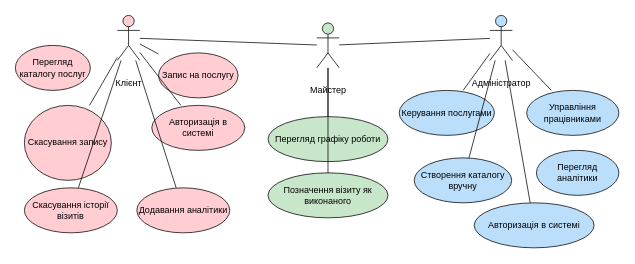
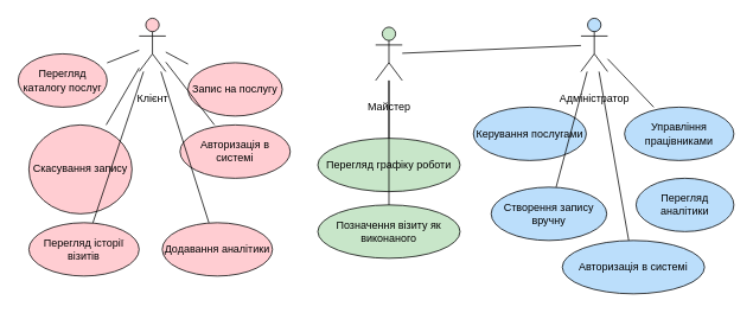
- <mxCell id="4" style="endArrow=none;fillColor=light-dark(#FFCDD2,#550818);" edge="1" parent="1" source="2" target="15"><mxGeometry relative="1" as="geometry" /></mxCell>
+ <mxCell id="4" style="endArrow=none;fillColor=light-dark(#FFCDD2,#550818);" edge="1" parent="1" source="2" target="3"><mxGeometry relative="1" as="geometry" /></mxCell>
- <mxCell id="22" style="endArrow=none;fillColor=light-dark(#BBDEFB,#03500D);" edge="1" parent="1" source="20" target="21"><mxGeometry relative="1" as="geometry" /></mxCell>
- <mxCell id="25" value="Створення каталогу вручну" style="shape=ellipse;whiteSpace=wrap;html=1;fillColor=light-dark(#BBDEFB,#03500D);" vertex="1" parent="1"><mxGeometry x="552" y="210" width="130" height="60" as="geometry" /></mxCell>
+ <mxCell id="25" value="Створення запису вручну" style="shape=ellipse;whiteSpace=wrap;html=1;fillColor=light-dark(#BBDEFB,#03500D);" vertex="1" parent="1"><mxGeometry x="552" y="210" width="130" height="60" as="geometry" /></mxCell>
- <mxCell id="11" value="Скасування історії візитів" style="shape=ellipse;whiteSpace=wrap;html=1;fillColor=light-dark(#FFCDD2,#550818);" vertex="1" parent="1"><mxGeometry x="32" y="250" width="124" height="60" as="geometry" /></mxCell>
+ <mxCell id="11" value="Перегляд історії візитів" style="shape=ellipse;whiteSpace=wrap;html=1;fillColor=light-dark(#FFCDD2,#550818);" vertex="1" parent="1"><mxGeometry x="32" y="250" width="124" height="60" as="geometry" /></mxCell>
